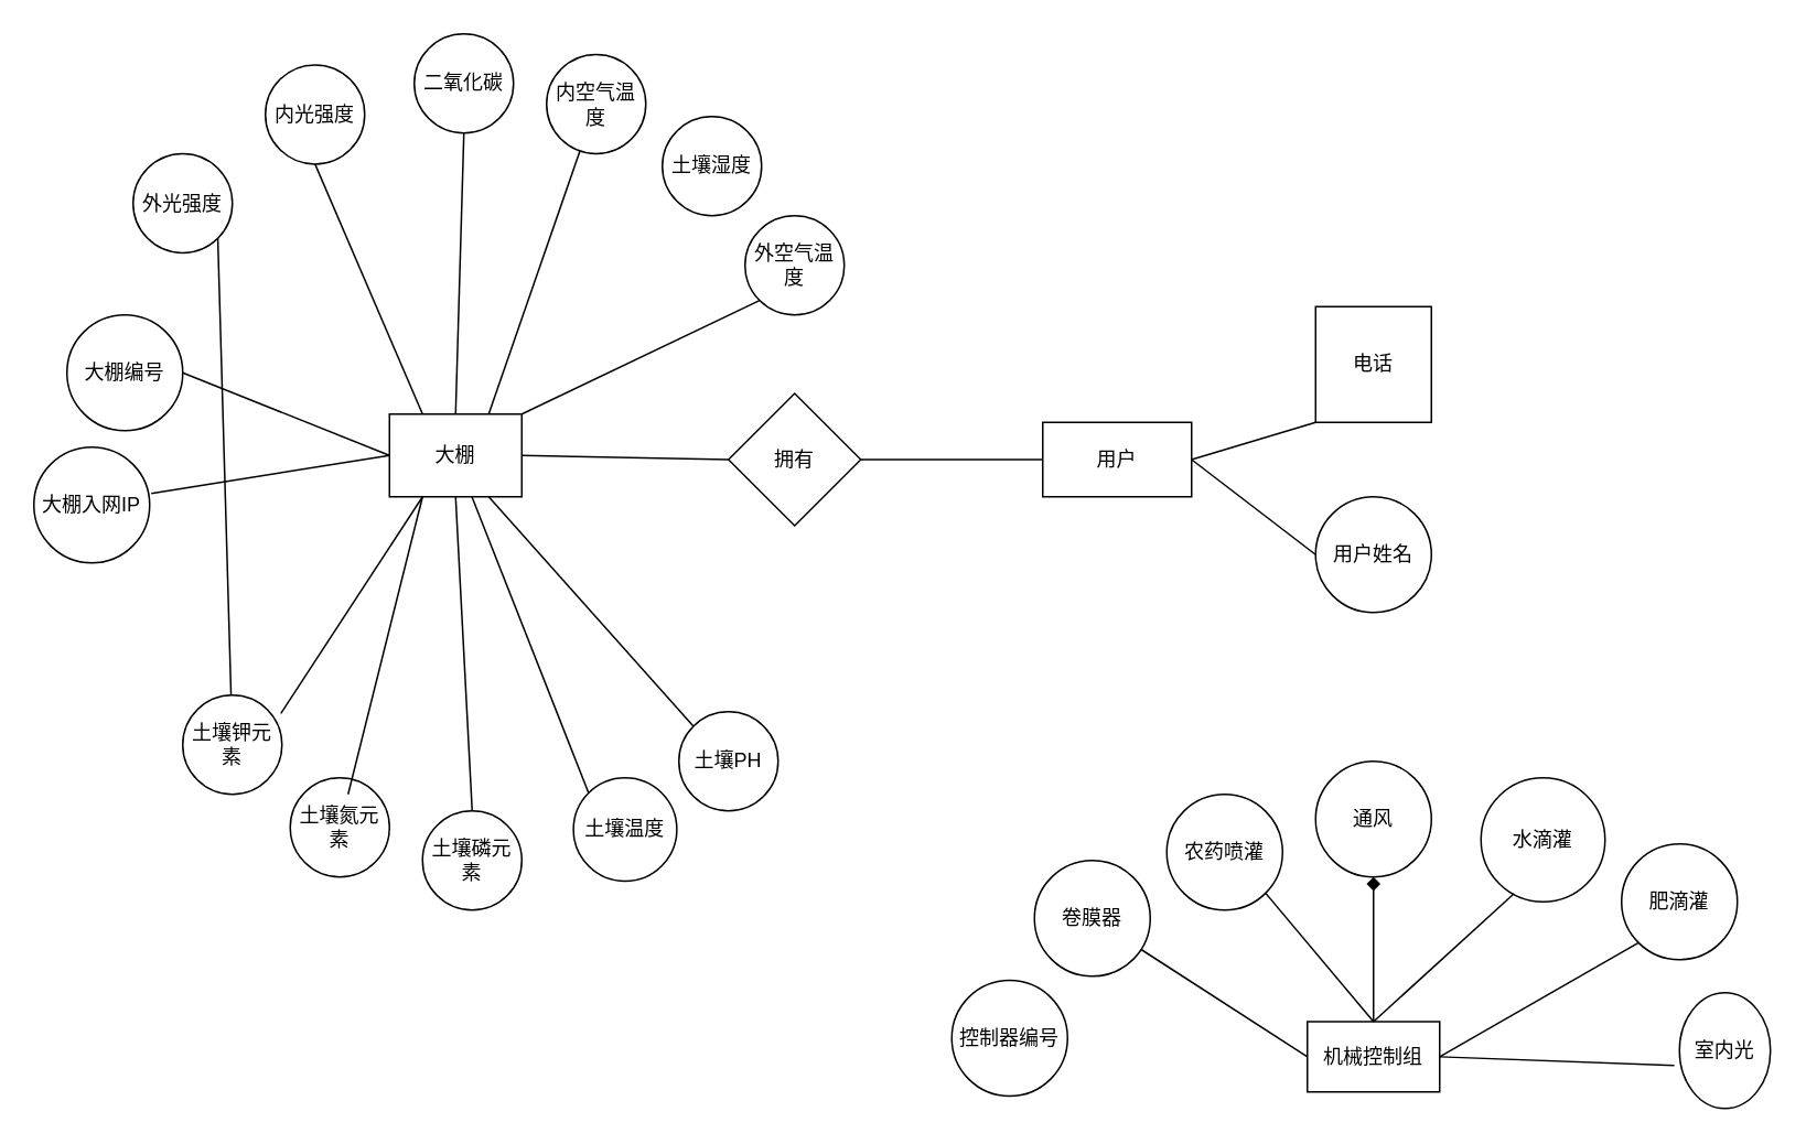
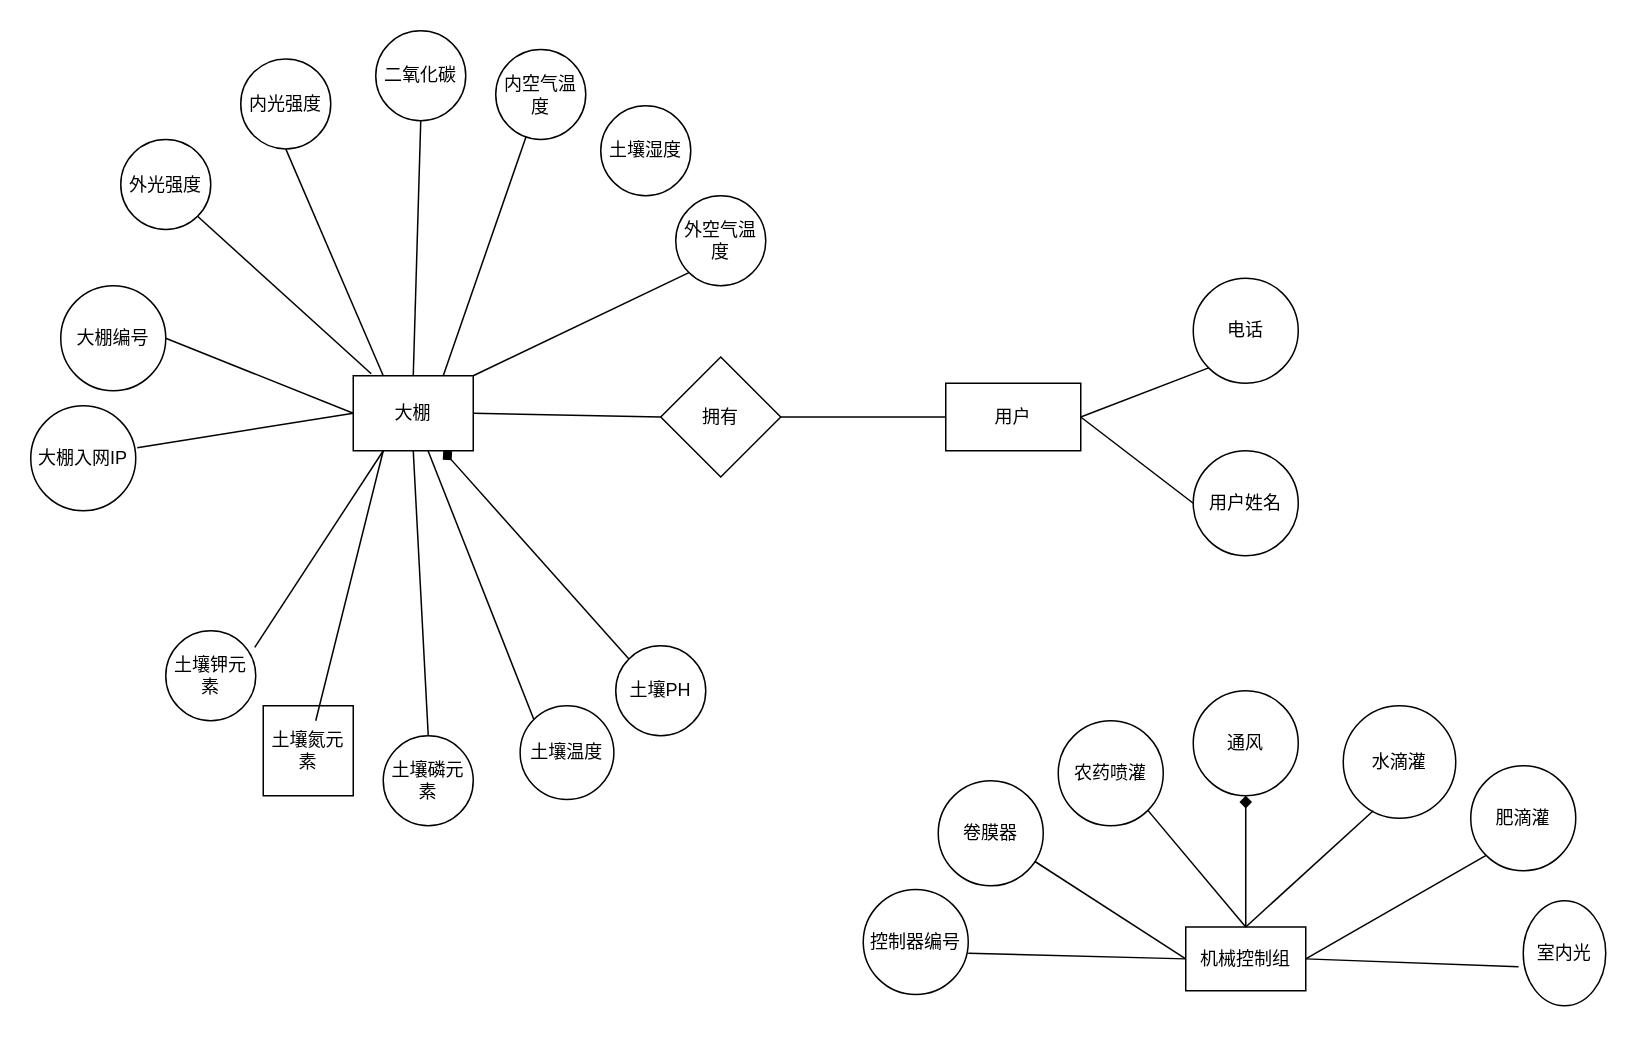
- <mxCell id="37" value="电话" style="whiteSpace=wrap;html=1;aspect=fixed;rounded=0;" parent="1" vertex="1"><mxGeometry x="795" y="185" width="70" height="70" as="geometry" /></mxCell>
+ <mxCell id="37" value="电话" style="ellipse;whiteSpace=wrap;html=1;aspect=fixed;" parent="1" vertex="1"><mxGeometry x="795" y="185" width="70" height="70" as="geometry" /></mxCell>
- <mxCell id="45" value="" style="endArrow=none;html=1;exitX=1;exitY=1;exitDx=0;exitDy=0;" parent="1" source="5" target="15" edge="1"><mxGeometry width="50" height="50" relative="1" as="geometry"><mxPoint x="200" y="190" as="sourcePoint" /><mxPoint x="250" y="140" as="targetPoint" /></mxGeometry></mxCell>
+ <mxCell id="45" value="" style="endArrow=none;html=1;exitX=1;exitY=1;exitDx=0;exitDy=0;entryX=0.15;entryY=-0.026;entryDx=0;entryDy=0;entryPerimeter=0;" parent="1" source="5" target="2" edge="1"><mxGeometry width="50" height="50" relative="1" as="geometry"><mxPoint x="200" y="190" as="sourcePoint" /><mxPoint x="250" y="140" as="targetPoint" /></mxGeometry></mxCell>
- <mxCell id="44" value="" style="endArrow=none;html=1;exitX=0;exitY=0;exitDx=0;exitDy=0;entryX=0.75;entryY=1;entryDx=0;entryDy=0;" parent="1" source="16" target="2" edge="1"><mxGeometry width="50" height="50" relative="1" as="geometry"><mxPoint x="380" y="430" as="sourcePoint" /><mxPoint x="290" y="300" as="targetPoint" /></mxGeometry></mxCell>
+ <mxCell id="44" value="" style="endArrow=diamond;html=1;exitX=0;exitY=0;exitDx=0;exitDy=0;entryX=0.75;entryY=1;entryDx=0;entryDy=0;" parent="1" source="16" target="2" edge="1"><mxGeometry width="50" height="50" relative="1" as="geometry"><mxPoint x="380" y="430" as="sourcePoint" /><mxPoint x="290" y="300" as="targetPoint" /></mxGeometry></mxCell>
- <mxCell id="13" value="土壤氮元素" style="ellipse;whiteSpace=wrap;html=1;aspect=fixed;" parent="1" vertex="1"><mxGeometry x="175" y="470" width="60" height="60" as="geometry" /></mxCell>
+ <mxCell id="13" value="土壤氮元素" style="whiteSpace=wrap;html=1;aspect=fixed;rounded=0;" parent="1" vertex="1"><mxGeometry x="175" y="470" width="60" height="60" as="geometry" /></mxCell>
+ <mxCell id="26" value="" style="endArrow=none;html=1;entryX=0;entryY=0.5;entryDx=0;entryDy=0;exitX=1;exitY=0.607;exitDx=0;exitDy=0;exitPerimeter=0;" parent="1" source="22" target="6" edge="1"><mxGeometry width="50" height="50" relative="1" as="geometry"><mxPoint x="685" y="670" as="sourcePoint" /><mxPoint x="735" y="620" as="targetPoint" /></mxGeometry></mxCell>
